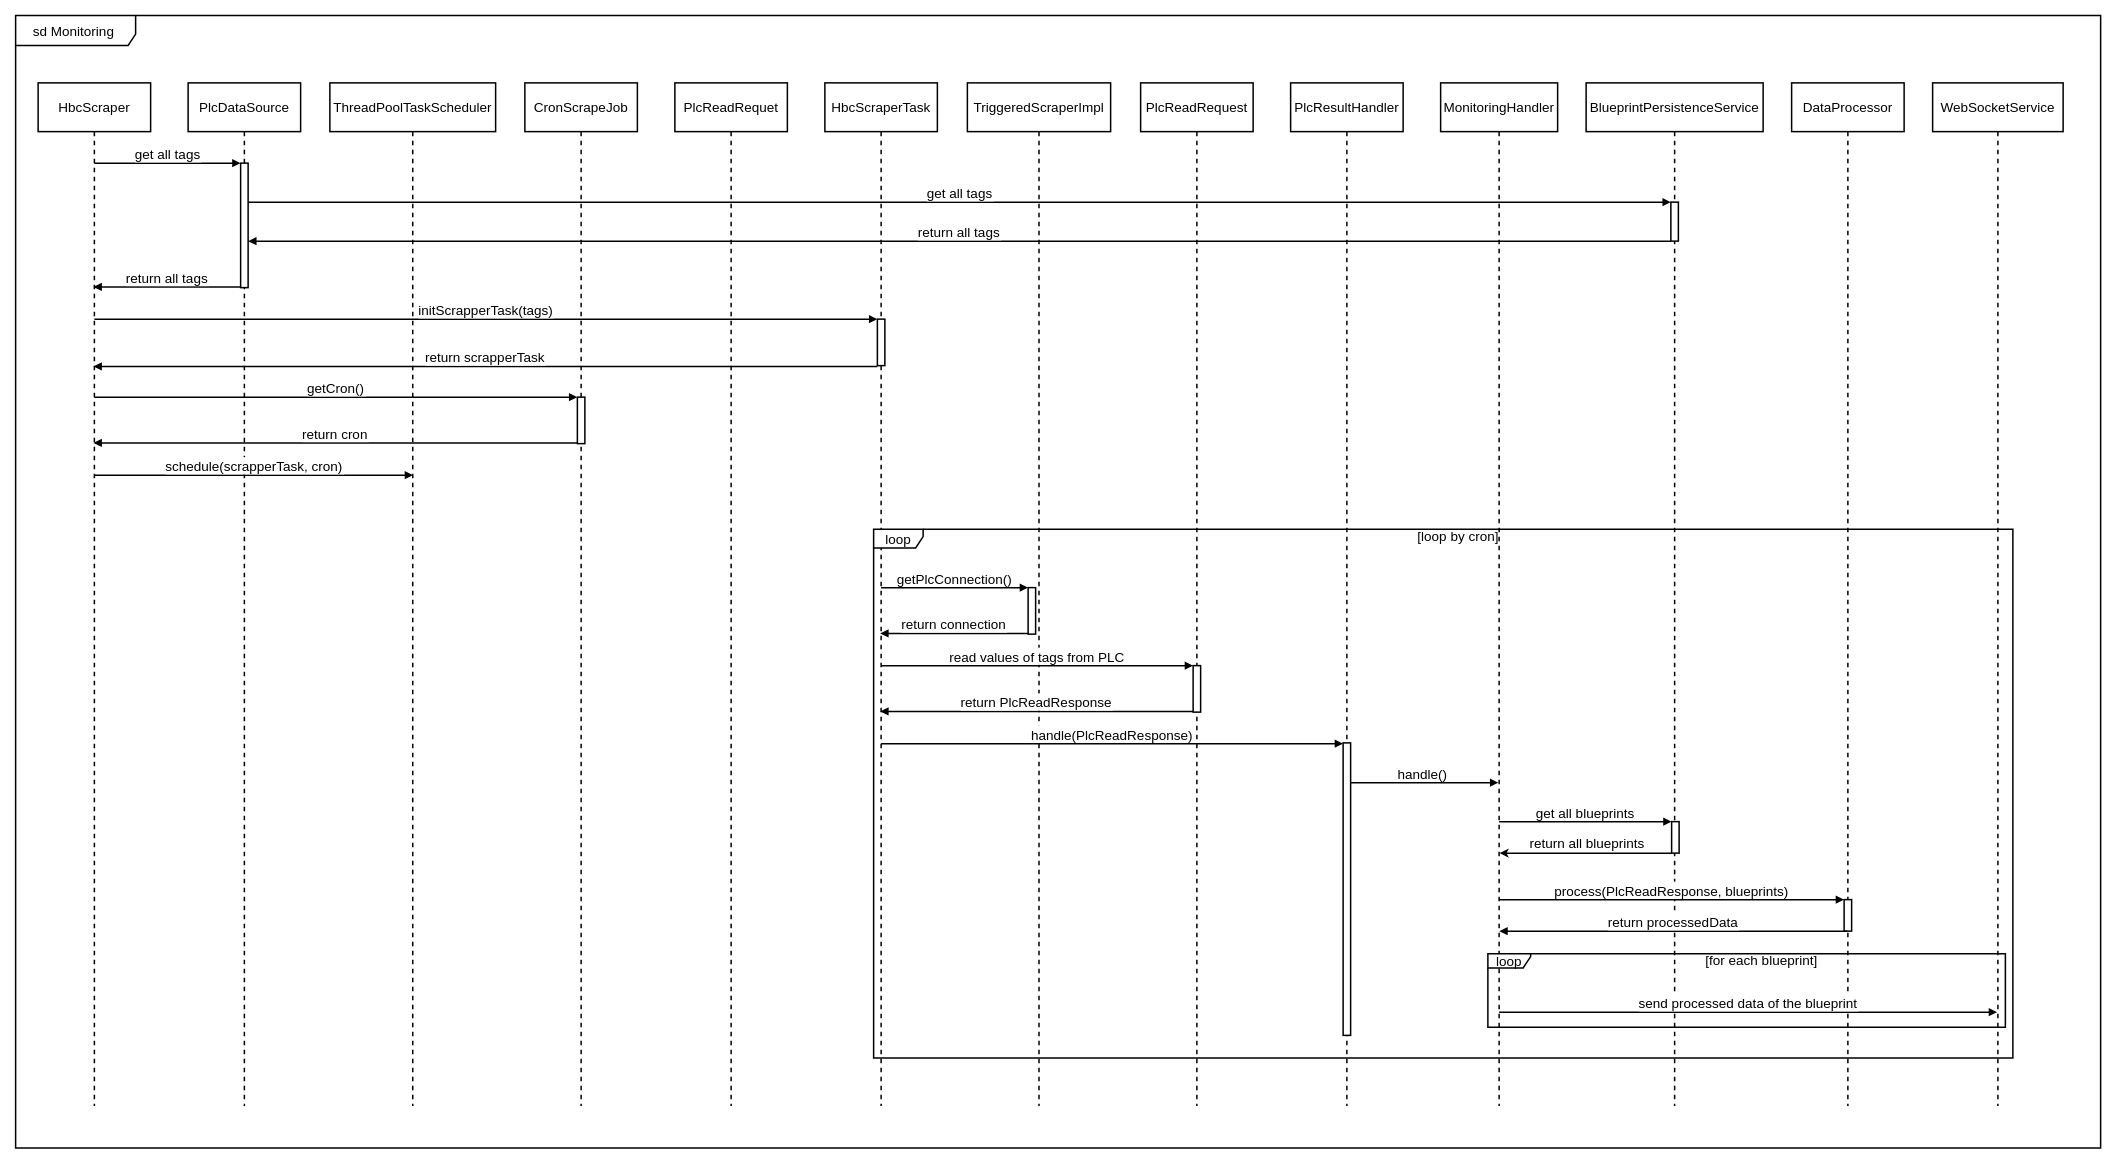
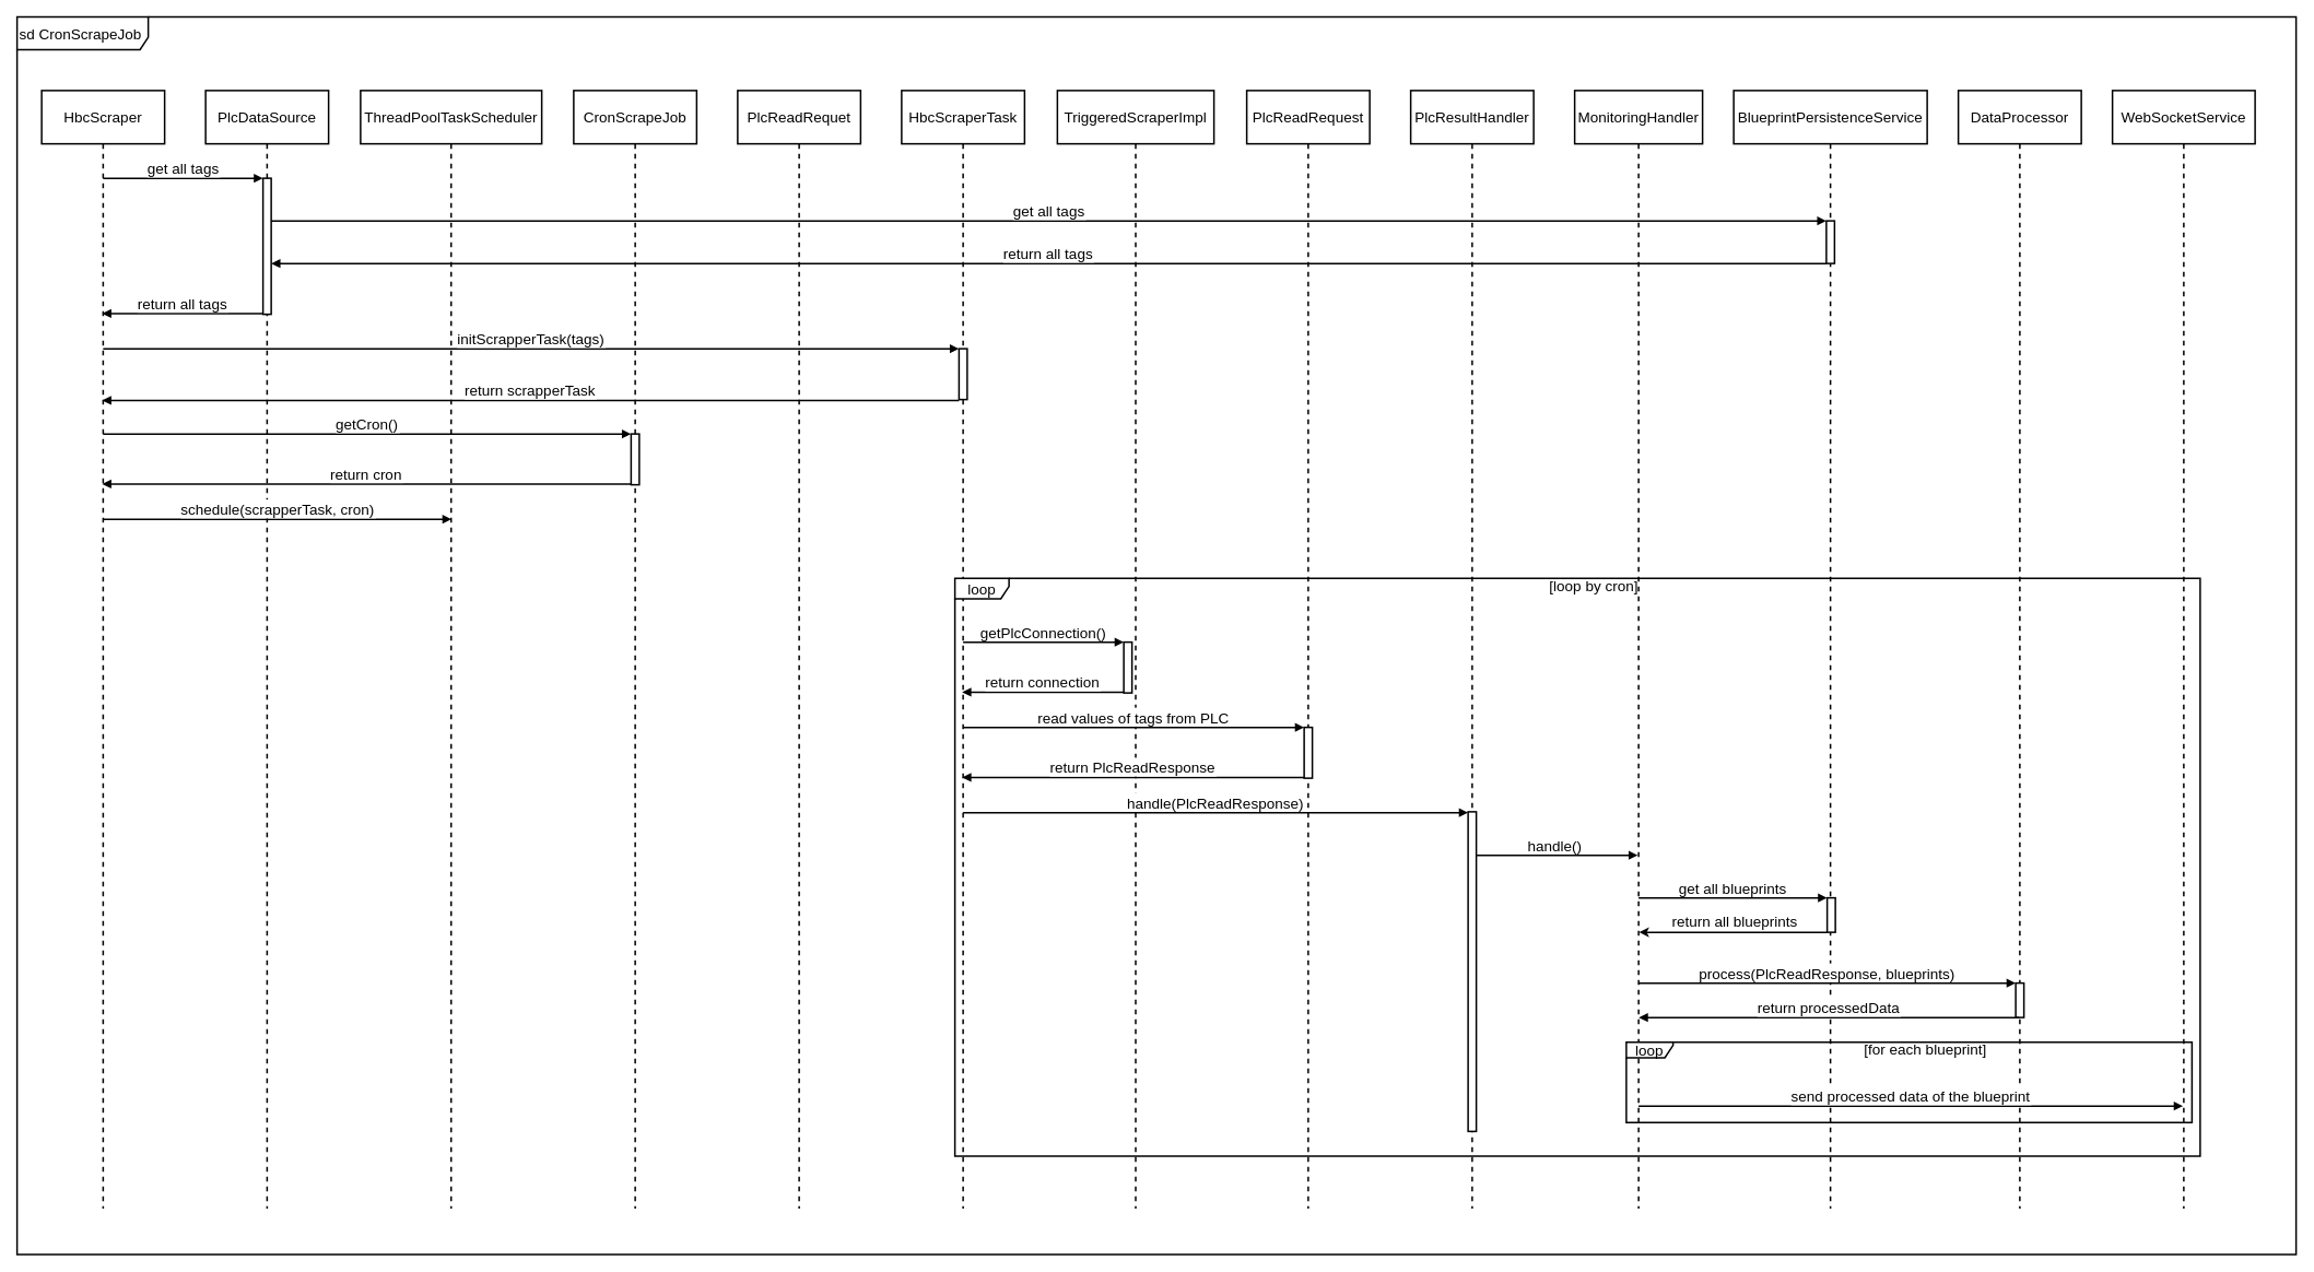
- <mxCell id="47" value="sd Monitoring " style="shape=umlFrame;pointerEvents=0;dropTarget=0;strokeColor=#000000;height=40;width=160;strokeWidth=2;fontSize=18;" parent="1" vertex="1"><mxGeometry x="20" y="20" width="2780" height="1510" as="geometry" /></mxCell>
+ <mxCell id="47" value="sd CronScrapeJob " style="shape=umlFrame;pointerEvents=0;dropTarget=0;strokeColor=#000000;height=40;width=160;strokeWidth=2;fontSize=18;" parent="1" vertex="1"><mxGeometry x="20" y="20" width="2780" height="1510" as="geometry" /></mxCell>
